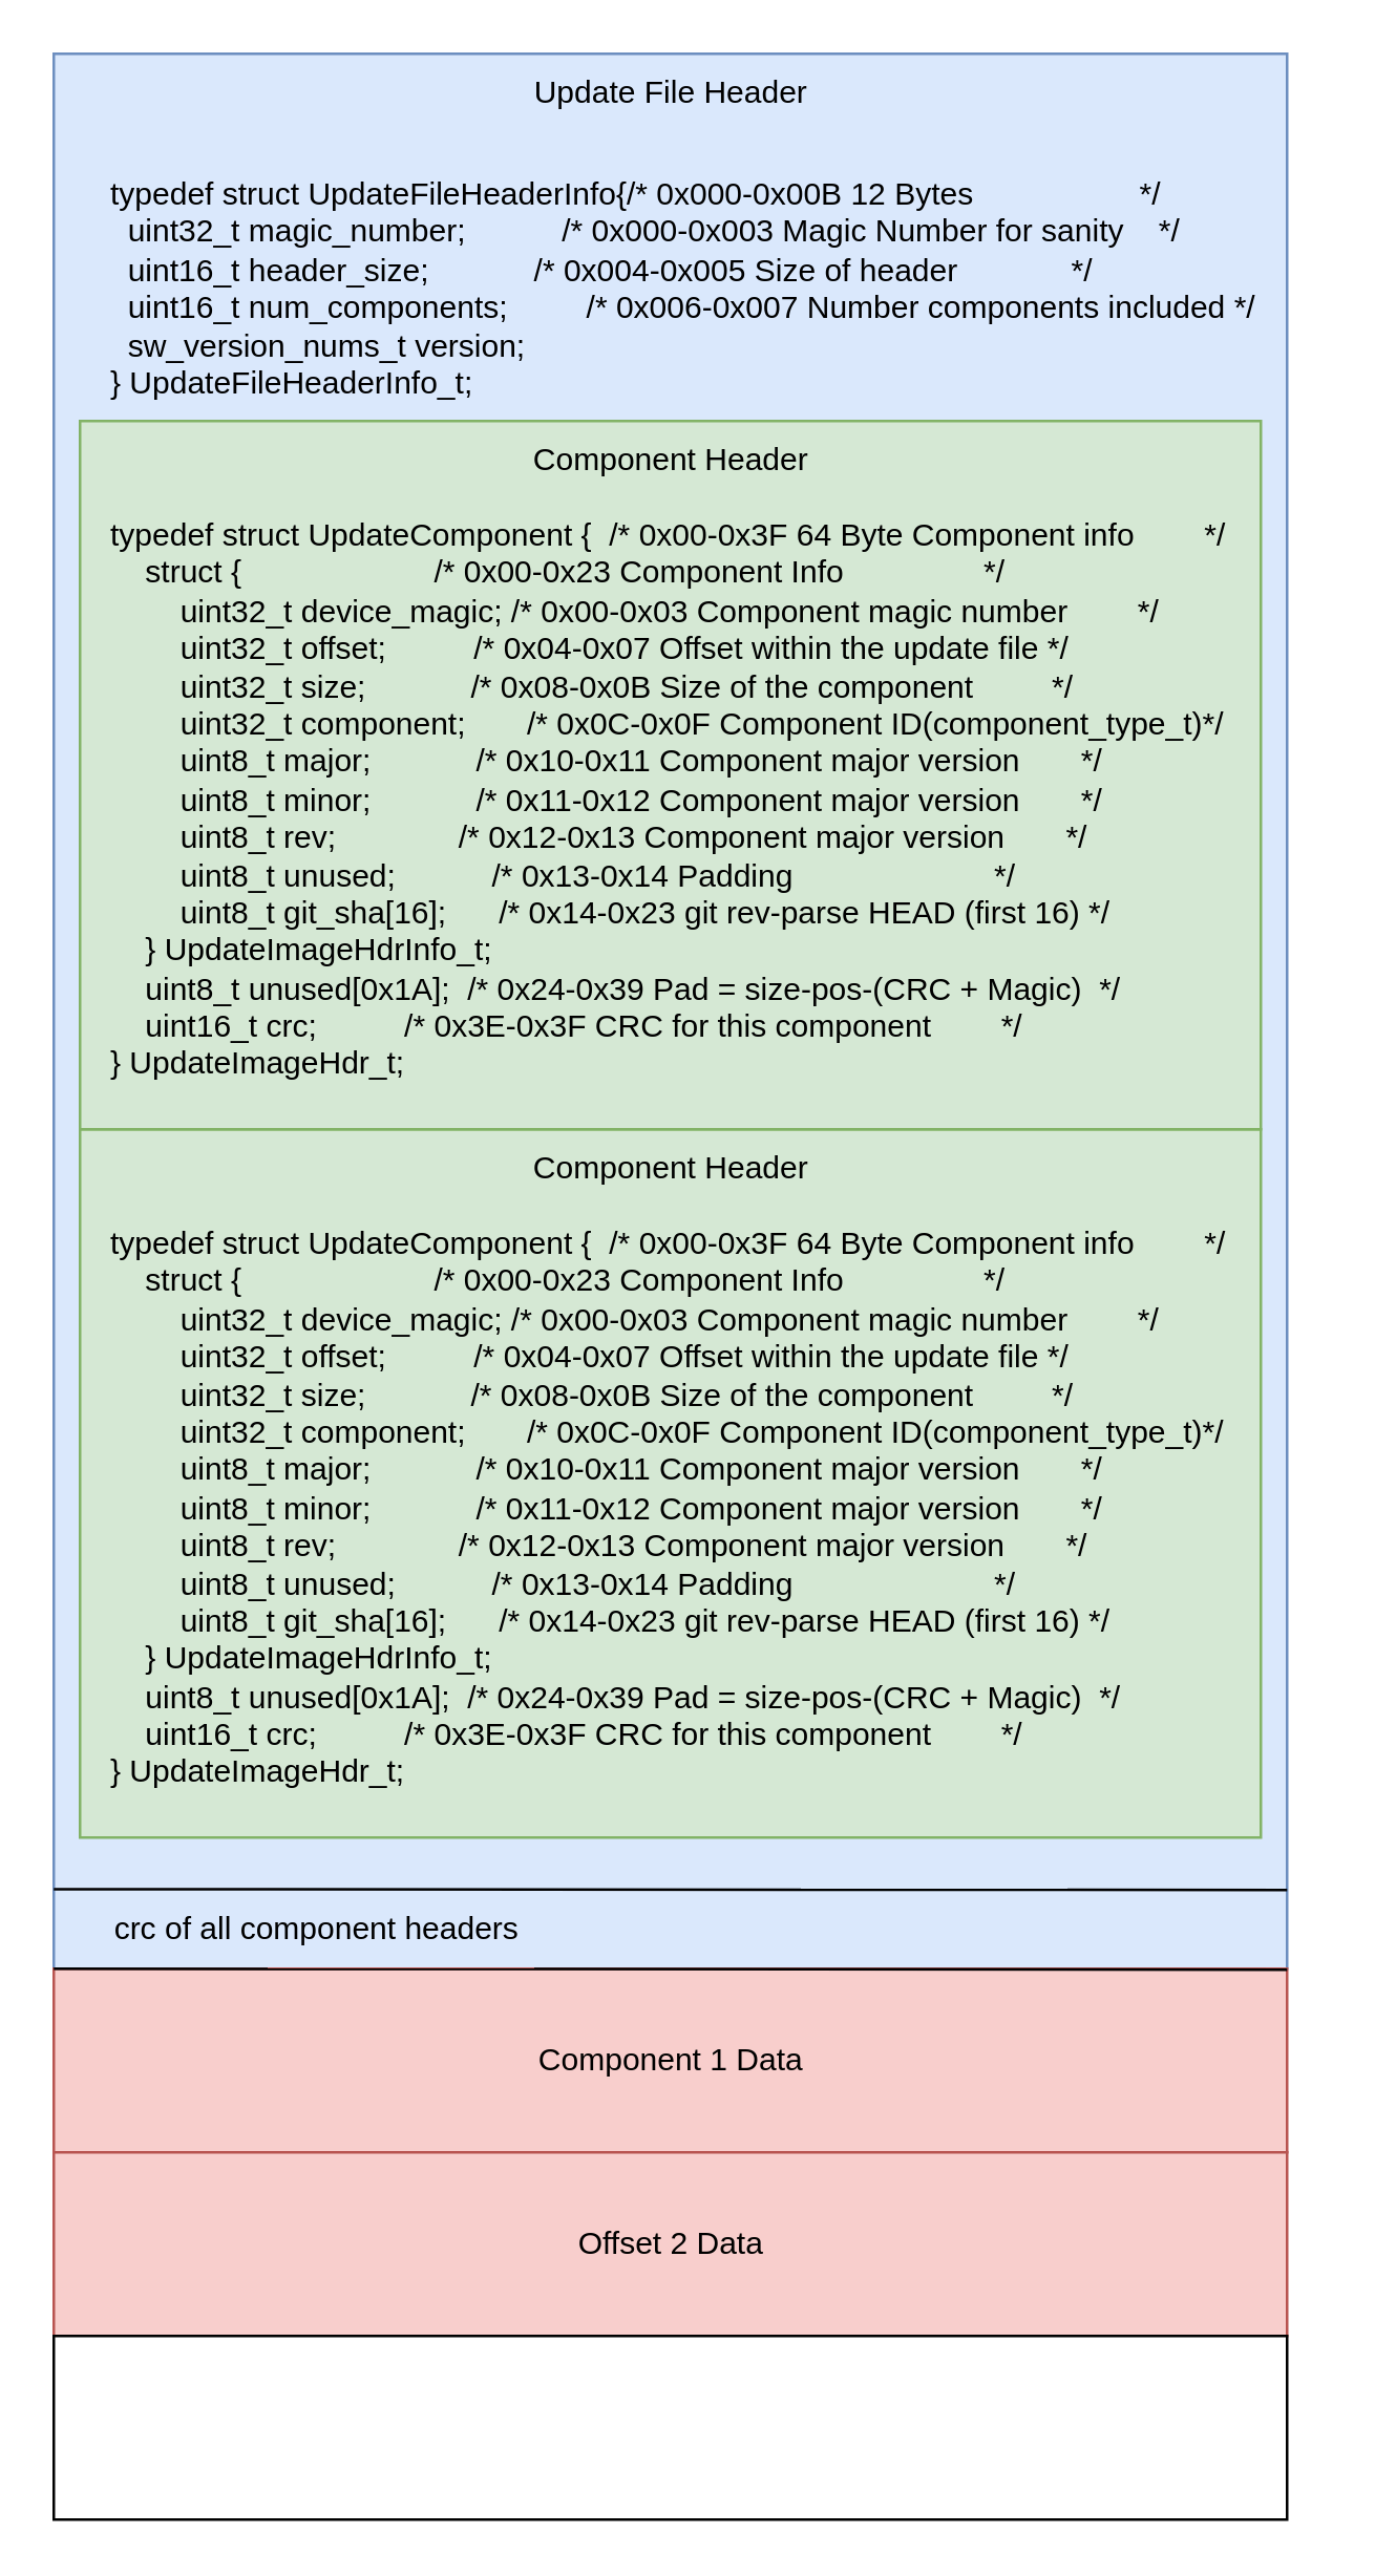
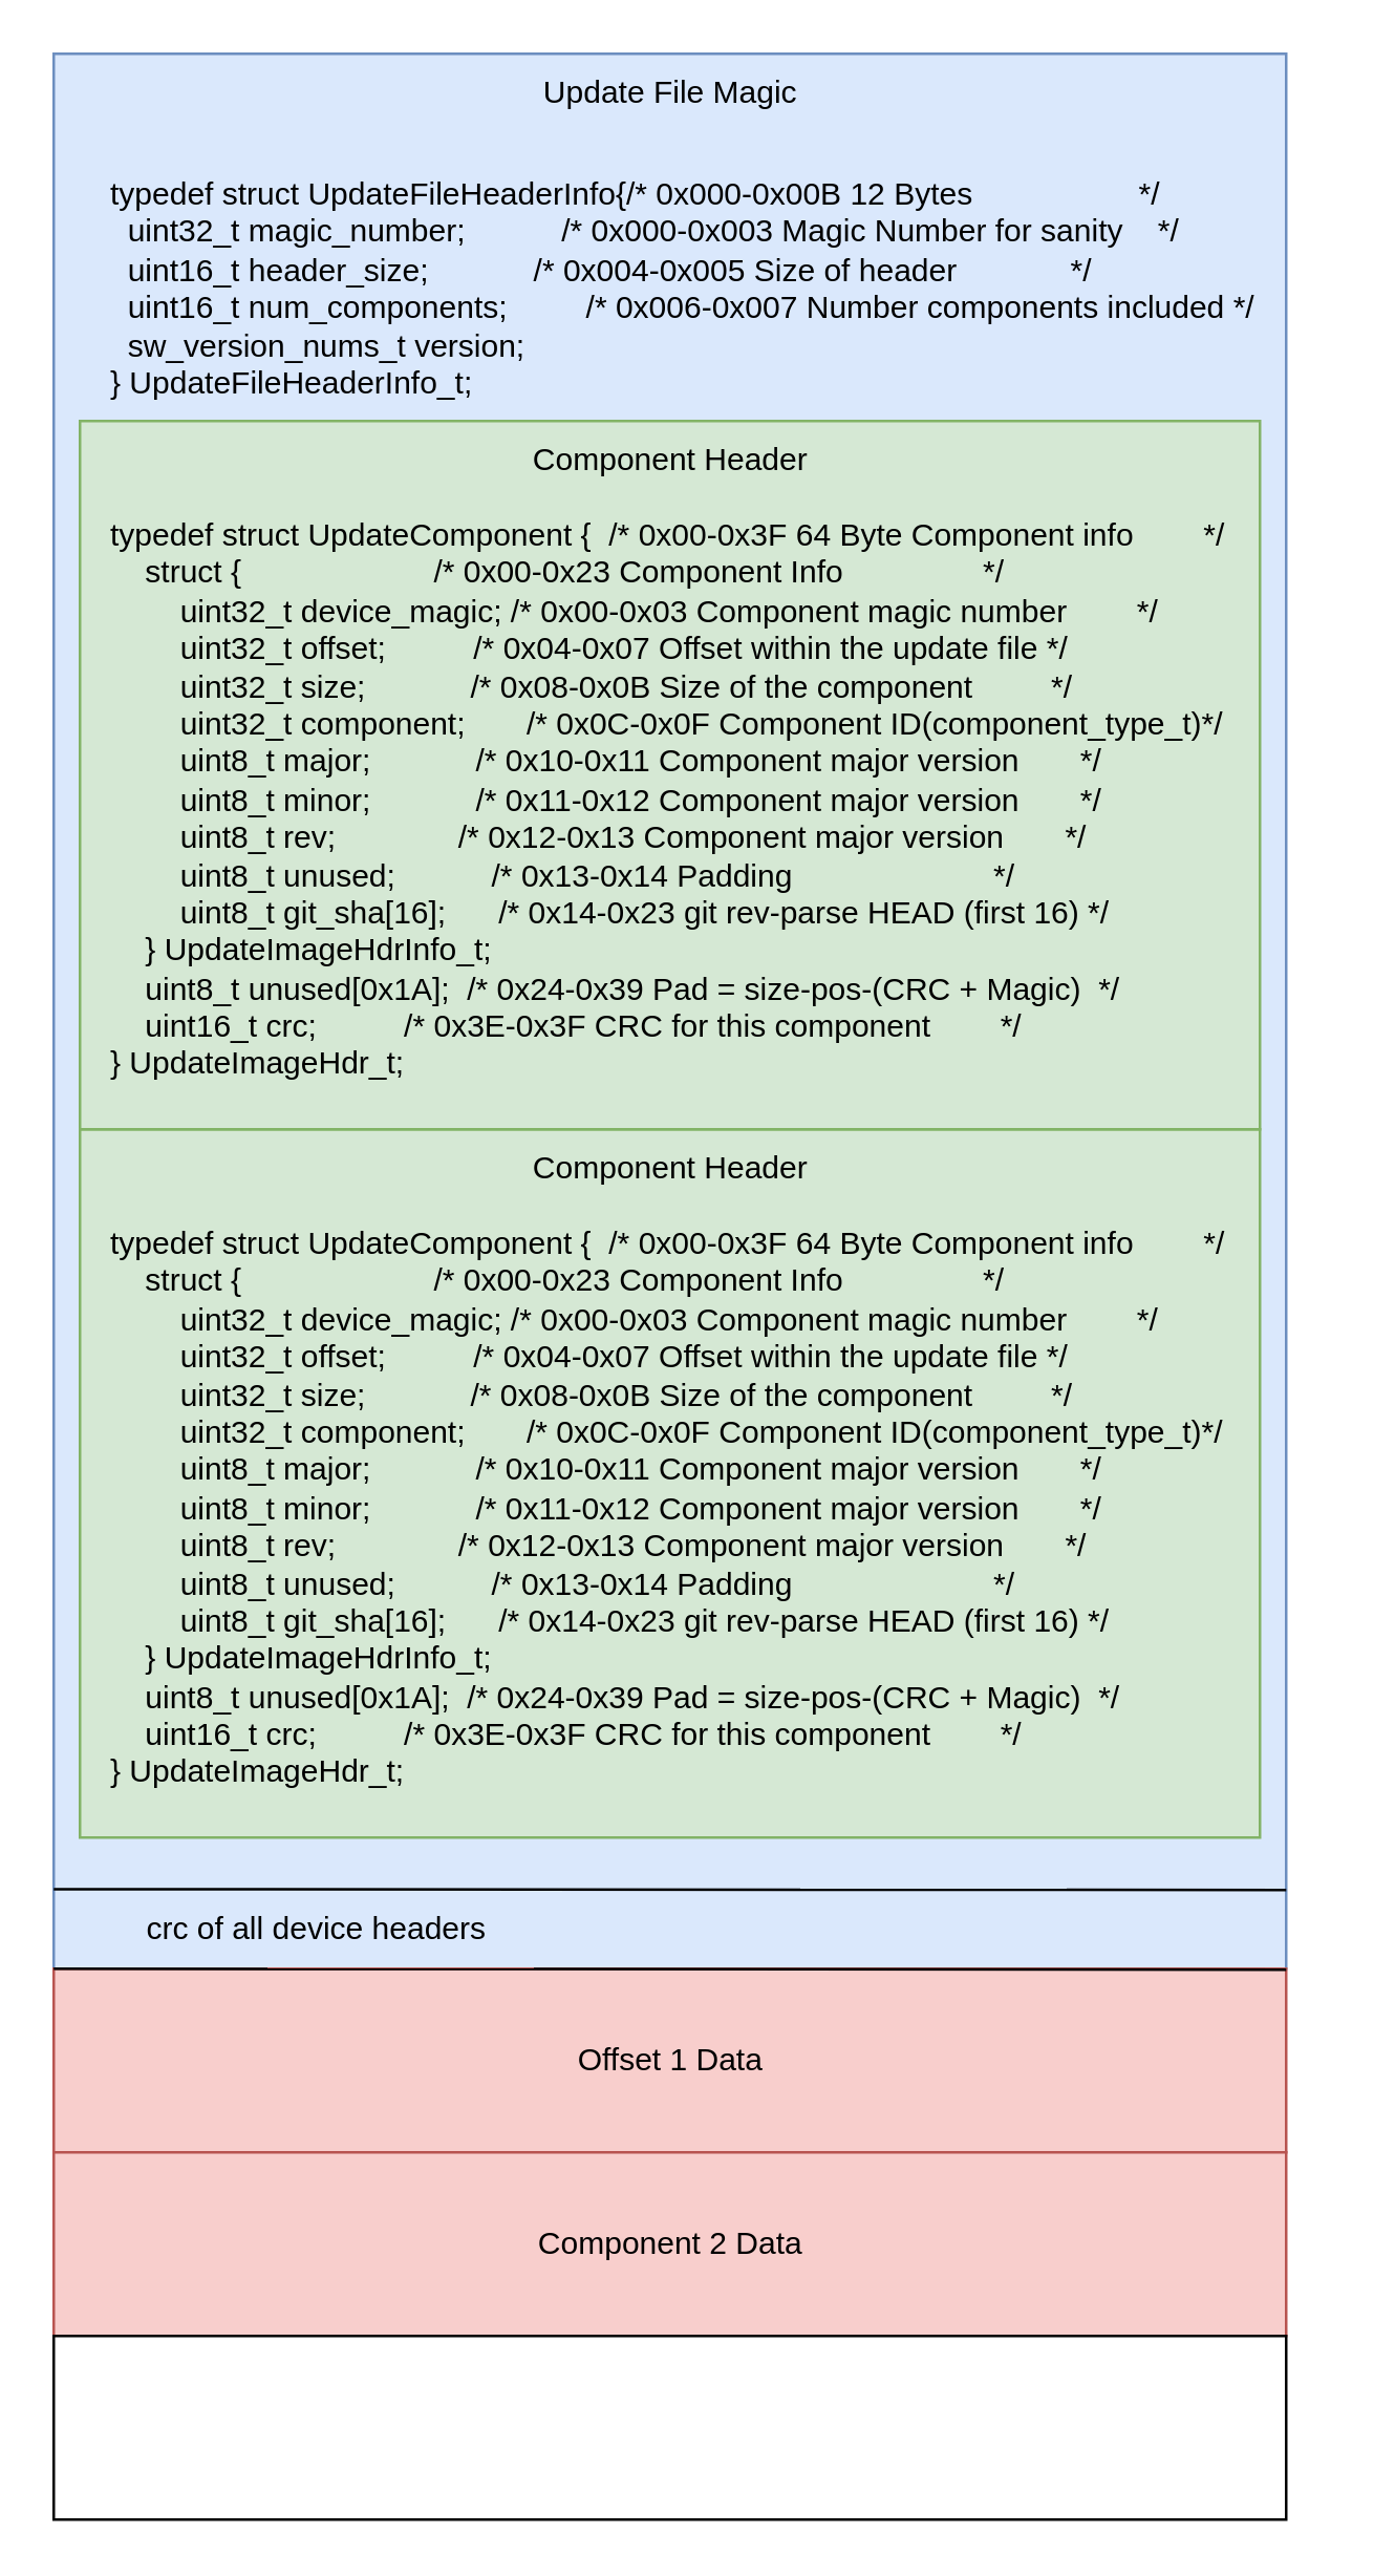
- <mxCell id="4" value="Update File Header" style="text;html=1;align=center;verticalAlign=middle;resizable=0;points=[];autosize=1;strokeColor=none;fillColor=none;" vertex="1" parent="1"><mxGeometry x="190" y="20" width="130" height="30" as="geometry" /></mxCell>
+ <mxCell id="4" value="Update File Magic" style="text;html=1;align=center;verticalAlign=middle;resizable=0;points=[];autosize=1;strokeColor=none;fillColor=none;" vertex="1" parent="1"><mxGeometry x="190" y="20" width="130" height="30" as="geometry" /></mxCell>
- <mxCell id="13" value="crc of all component headers" style="text;html=1;align=center;verticalAlign=middle;resizable=0;points=[];autosize=1;strokeColor=none;fillColor=none;" vertex="1" parent="1"><mxGeometry x="30" y="720" width="180" height="30" as="geometry" /></mxCell>
+ <mxCell id="13" value="crc of all device headers" style="text;html=1;align=center;verticalAlign=middle;resizable=0;points=[];autosize=1;strokeColor=none;fillColor=none;" vertex="1" parent="1"><mxGeometry x="30" y="720" width="180" height="30" as="geometry" /></mxCell>
- <mxCell id="17" value="Component 1 Data" style="text;html=1;align=center;verticalAlign=middle;resizable=0;points=[];autosize=1;strokeColor=none;fillColor=none;" vertex="1" parent="1"><mxGeometry x="195" y="770" width="120" height="30" as="geometry" /></mxCell>
+ <mxCell id="17" value="Offset 1 Data" style="text;html=1;align=center;verticalAlign=middle;resizable=0;points=[];autosize=1;strokeColor=none;fillColor=none;" vertex="1" parent="1"><mxGeometry x="195" y="770" width="120" height="30" as="geometry" /></mxCell>
- <mxCell id="19" value="Offset 2 Data" style="text;html=1;align=center;verticalAlign=middle;resizable=0;points=[];autosize=1;strokeColor=none;fillColor=none;" vertex="1" parent="1"><mxGeometry x="195" y="840" width="120" height="30" as="geometry" /></mxCell>
+ <mxCell id="19" value="Component 2 Data" style="text;html=1;align=center;verticalAlign=middle;resizable=0;points=[];autosize=1;strokeColor=none;fillColor=none;" vertex="1" parent="1"><mxGeometry x="195" y="840" width="120" height="30" as="geometry" /></mxCell>
